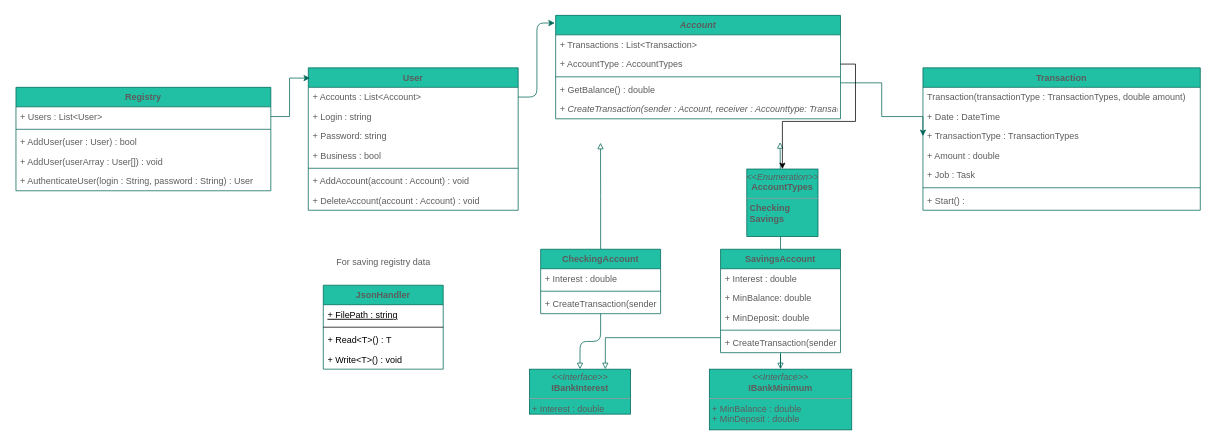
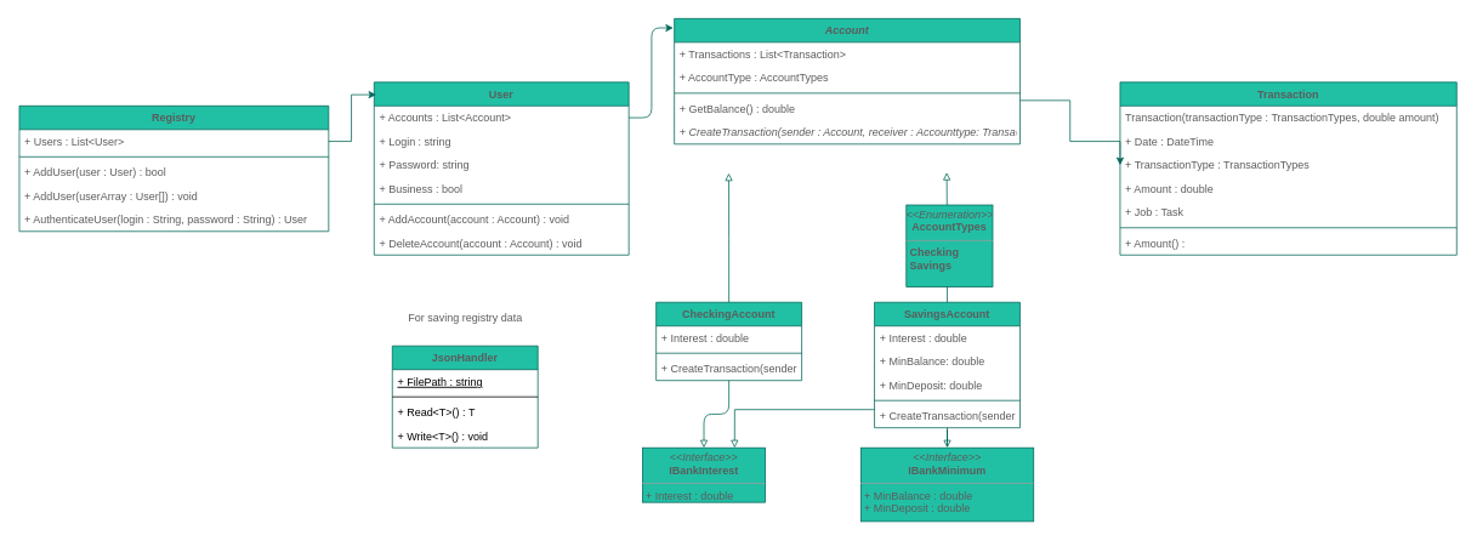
- <mxCell id="57" style="edgeStyle=orthogonalEdgeStyle;rounded=0;orthogonalLoop=1;jettySize=auto;html=1;entryX=0.5;entryY=0;entryDx=0;entryDy=0;" parent="1" source="5" target="56" edge="1"><mxGeometry relative="1" as="geometry" /></mxCell>
- <mxCell id="45" value="+ Start() : " style="text;strokeColor=none;fillColor=none;align=left;verticalAlign=top;spacingLeft=4;spacingRight=4;overflow=hidden;rotatable=0;points=[[0,0.5],[1,0.5]];portConstraint=eastwest;fontColor=#5C5C5C;" parent="38" vertex="1"><mxGeometry y="164" width="370" height="26" as="geometry" /></mxCell>
+ <mxCell id="45" value="+ Amount() : " style="text;strokeColor=none;fillColor=none;align=left;verticalAlign=top;spacingLeft=4;spacingRight=4;overflow=hidden;rotatable=0;points=[[0,0.5],[1,0.5]];portConstraint=eastwest;fontColor=#5C5C5C;" parent="38" vertex="1"><mxGeometry y="164" width="370" height="26" as="geometry" /></mxCell>
